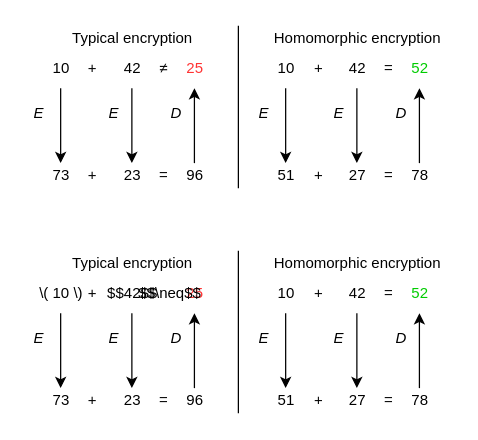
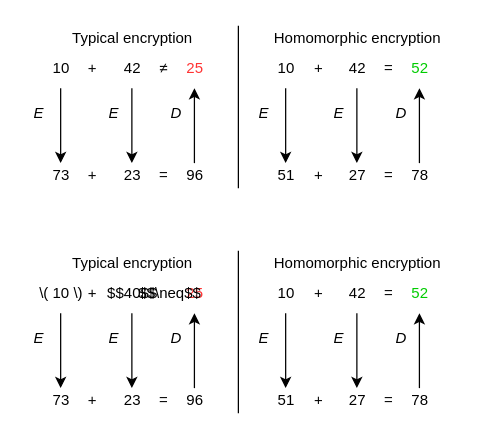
- <mxCell id="41" value="$$42$$" style="text;html=1;align=center;verticalAlign=middle;resizable=0;points=[];autosize=1;" vertex="1" parent="1"><mxGeometry x="75" y="224" width="60" height="20" as="geometry" /></mxCell>
+ <mxCell id="41" value="$$40$$" style="text;html=1;align=center;verticalAlign=middle;resizable=0;points=[];autosize=1;" vertex="1" parent="1"><mxGeometry x="75" y="224" width="60" height="20" as="geometry" /></mxCell>
